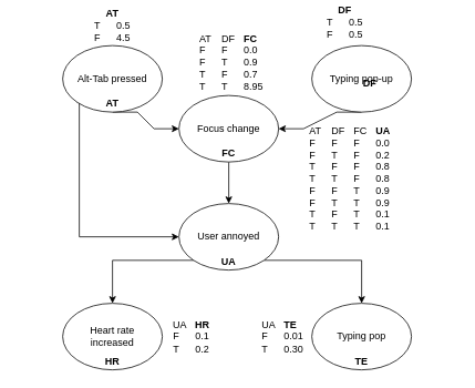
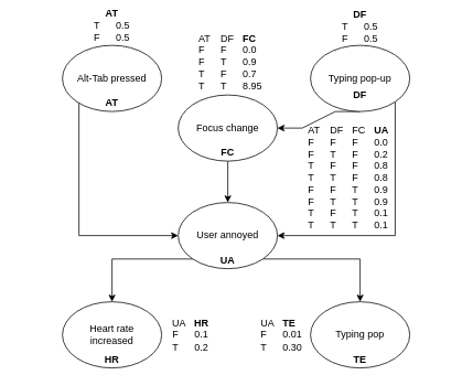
- <mxCell id="26" value="&lt;b&gt;DF&lt;/b&gt;&lt;br&gt;T&lt;span style=&quot;white-space: pre&quot;&gt;&#09;&lt;/span&gt;0.5&lt;br&gt;F&lt;span style=&quot;white-space: pre&quot;&gt;&#09;&lt;/span&gt;0.5" style="text;html=1;strokeColor=none;fillColor=none;align=center;verticalAlign=middle;whiteSpace=wrap;rounded=0;" vertex="1" parent="1"><mxGeometry x="300" y="16" width="230" height="20" as="geometry" /></mxCell>
+ <mxCell id="26" value="&lt;b&gt;DF&lt;/b&gt;&lt;br&gt;T&lt;span style=&quot;white-space: pre&quot;&gt;&#09;&lt;/span&gt;0.5&lt;br&gt;F&lt;span style=&quot;white-space: pre&quot;&gt;&#09;&lt;/span&gt;0.5" style="text;html=1;strokeColor=none;fillColor=none;align=center;verticalAlign=middle;whiteSpace=wrap;rounded=0;" vertex="1" parent="1"><mxGeometry x="320" y="21" width="230" height="20" as="geometry" /></mxCell>
- <mxCell id="25" value="&lt;b&gt;AT&lt;/b&gt;&lt;br&gt;T&lt;span style=&quot;white-space: pre&quot;&gt;&#09;&lt;/span&gt;0.5&lt;br&gt;F&lt;span style=&quot;white-space: pre&quot;&gt;&#09;&lt;/span&gt;4.5" style="text;html=1;strokeColor=none;fillColor=none;align=center;verticalAlign=middle;whiteSpace=wrap;rounded=0;" vertex="1" parent="1"><mxGeometry x="20" y="20" width="230" height="20" as="geometry" /></mxCell>
+ <mxCell id="25" value="&lt;b&gt;AT&lt;/b&gt;&lt;br&gt;T&lt;span style=&quot;white-space: pre&quot;&gt;&#09;&lt;/span&gt;0.5&lt;br&gt;F&lt;span style=&quot;white-space: pre&quot;&gt;&#09;&lt;/span&gt;0.5" style="text;html=1;strokeColor=none;fillColor=none;align=center;verticalAlign=middle;whiteSpace=wrap;rounded=0;" vertex="1" parent="1"><mxGeometry x="20" y="20" width="230" height="20" as="geometry" /></mxCell>
- <mxCell id="16" value="DF" style="text;html=1;strokeColor=none;fillColor=none;align=center;verticalAlign=middle;whiteSpace=wrap;rounded=0;fontStyle=1" parent="1" vertex="1"><mxGeometry x="425" y="89" width="40" height="20" as="geometry" /></mxCell>
+ <mxCell id="16" value="DF" style="text;html=1;strokeColor=none;fillColor=none;align=center;verticalAlign=middle;whiteSpace=wrap;rounded=0;fontStyle=1" parent="1" vertex="1"><mxGeometry x="415" y="104" width="40" height="20" as="geometry" /></mxCell>
- <mxCell id="2" style="edgeStyle=entityRelationEdgeStyle;rounded=0;orthogonalLoop=1;jettySize=auto;html=1;exitX=0.5;exitY=1;exitDx=0;exitDy=0;entryX=0;entryY=0.5;entryDx=0;entryDy=0;" parent="1" source="4" target="9" edge="1"><mxGeometry relative="1" as="geometry" /></mxCell>
+ <mxCell id="6" style="edgeStyle=orthogonalEdgeStyle;rounded=0;orthogonalLoop=1;jettySize=auto;html=1;exitX=1;exitY=1;exitDx=0;exitDy=0;entryX=1;entryY=0.5;entryDx=0;entryDy=0;" parent="1" source="7" target="12" edge="1"><mxGeometry relative="1" as="geometry"><Array as="points"><mxPoint x="477" y="284" /></Array></mxGeometry></mxCell>
